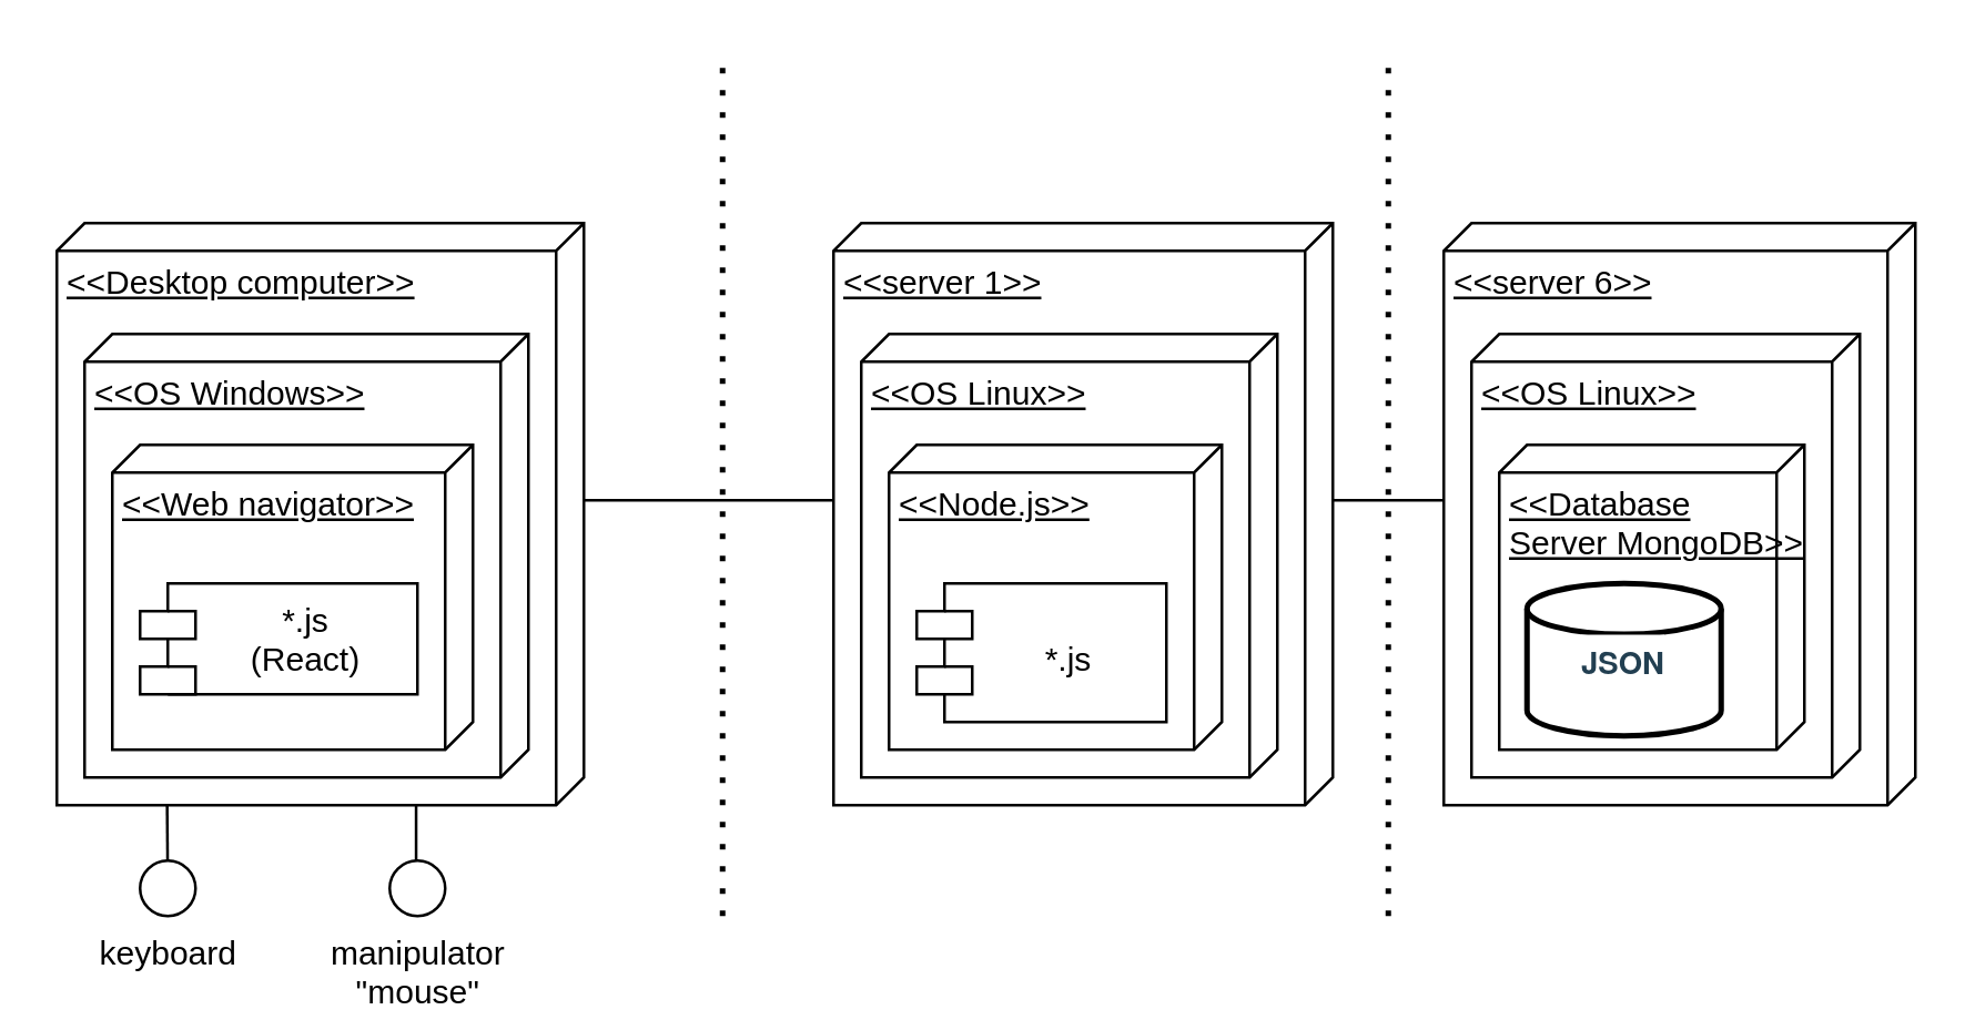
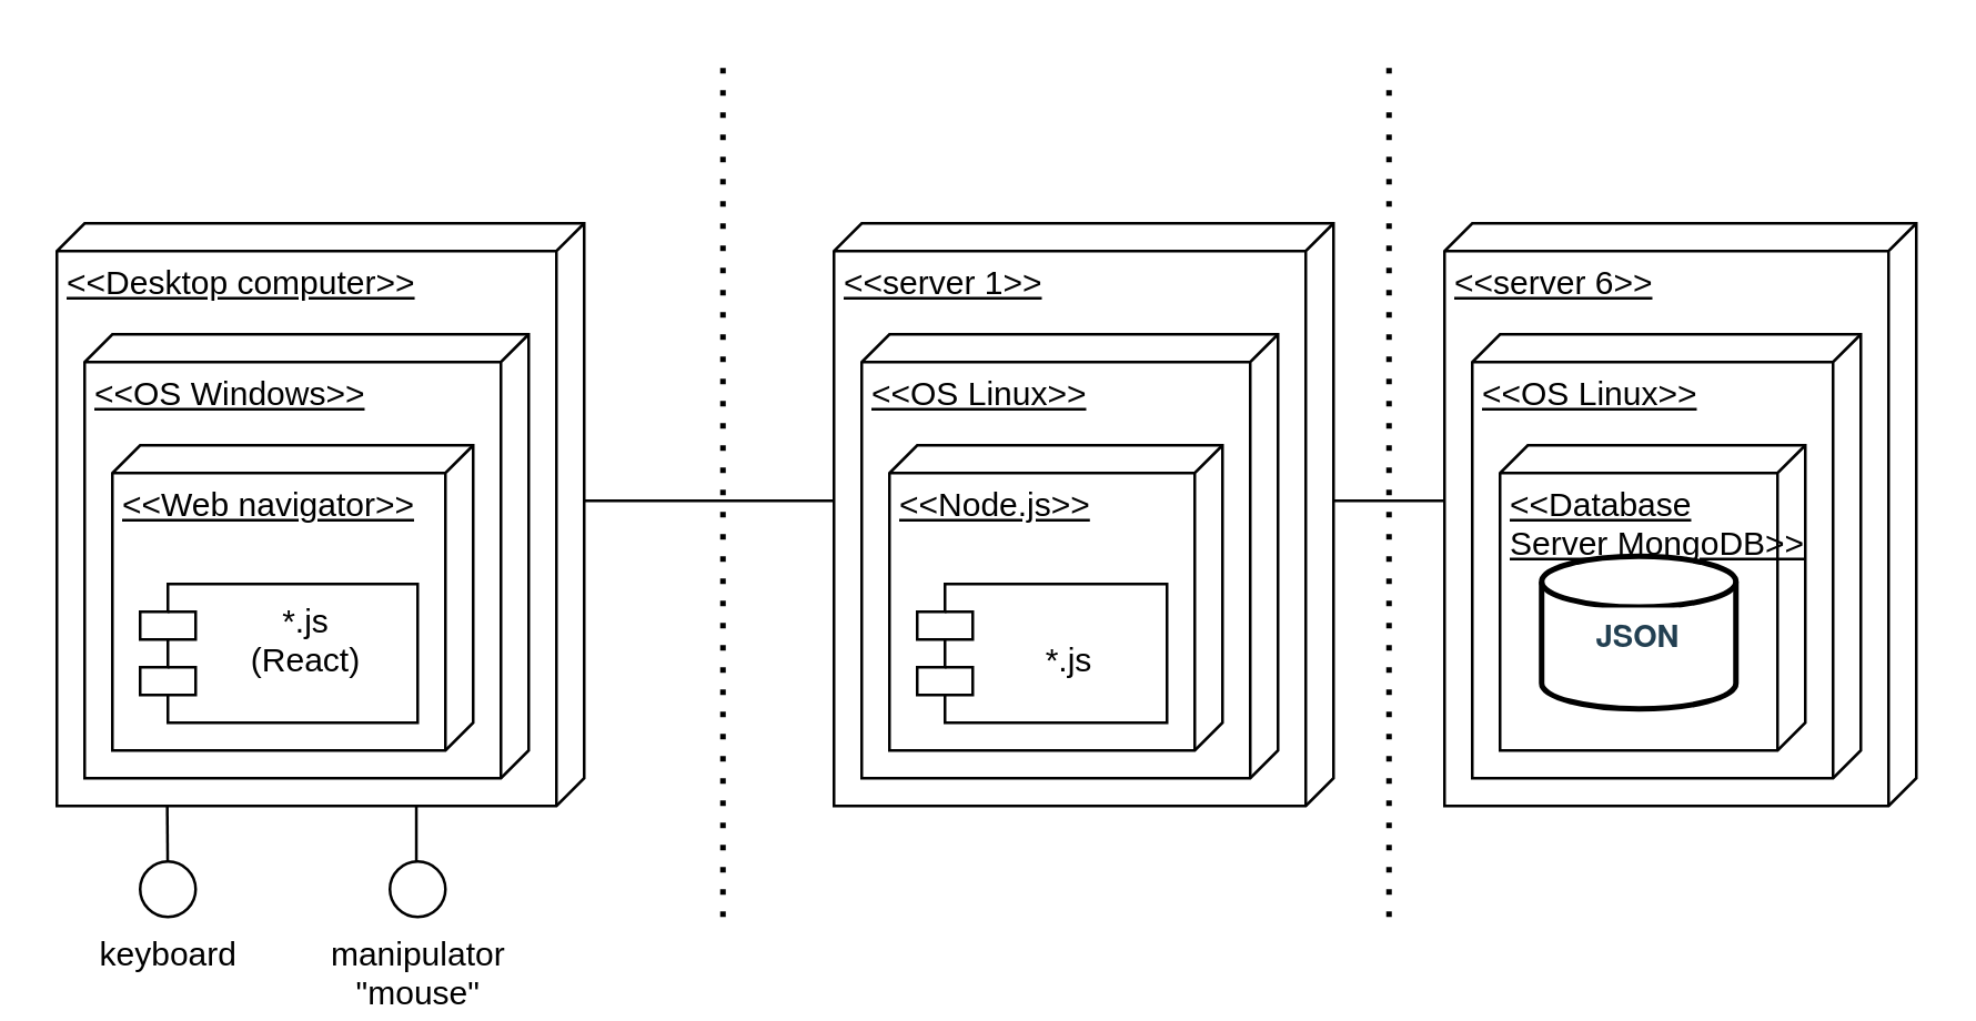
- <mxCell id="6" value="*.js&#10;(React)" style="shape=module;align=left;spacingLeft=20;align=center;verticalAlign=top;" parent="1" vertex="1"><mxGeometry x="50" y="210" width="100" height="40" as="geometry" /></mxCell>
+ <mxCell id="6" value="*.js&#10;(React)" style="shape=module;align=left;spacingLeft=20;align=center;verticalAlign=top;" parent="1" vertex="1"><mxGeometry x="50" y="210" width="100" height="50" as="geometry" /></mxCell>
- <mxCell id="13" value="&lt;strong style=&quot;margin: 0px; padding: 0px; color: rgb(34, 63, 81); font-family: &amp;quot;Helvetica Neue&amp;quot;, Helvetica, &amp;quot;Arial sans-serif&amp;quot;; text-align: start; background-color: rgb(255, 255, 255);&quot;&gt;&lt;font style=&quot;font-size: 11px;&quot;&gt;JSON&lt;/font&gt;&lt;/strong&gt;" style="strokeWidth=2;html=1;shape=mxgraph.flowchart.database;whiteSpace=wrap;" parent="1" vertex="1"><mxGeometry x="550" y="210" width="70" height="55" as="geometry" /></mxCell>
+ <mxCell id="13" value="&lt;strong style=&quot;margin: 0px; padding: 0px; color: rgb(34, 63, 81); font-family: &amp;quot;Helvetica Neue&amp;quot;, Helvetica, &amp;quot;Arial sans-serif&amp;quot;; text-align: start; background-color: rgb(255, 255, 255);&quot;&gt;&lt;font style=&quot;font-size: 11px;&quot;&gt;JSON&lt;/font&gt;&lt;/strong&gt;" style="strokeWidth=2;html=1;shape=mxgraph.flowchart.database;whiteSpace=wrap;" parent="1" vertex="1"><mxGeometry x="555" y="200" width="70" height="55" as="geometry" /></mxCell>
